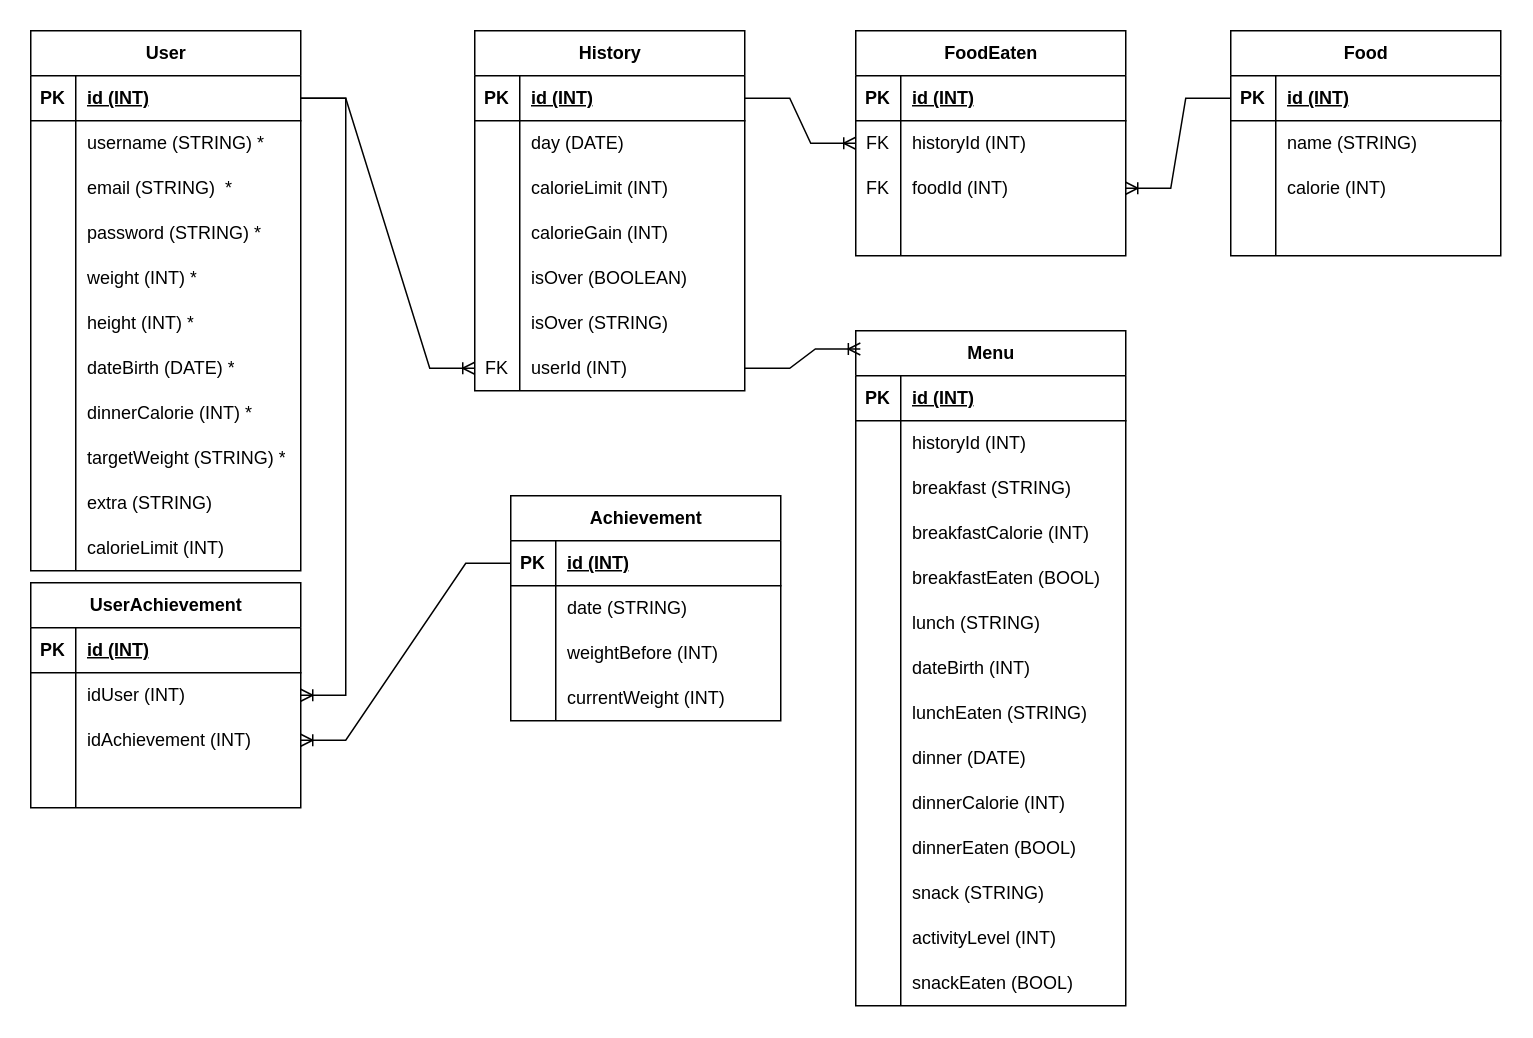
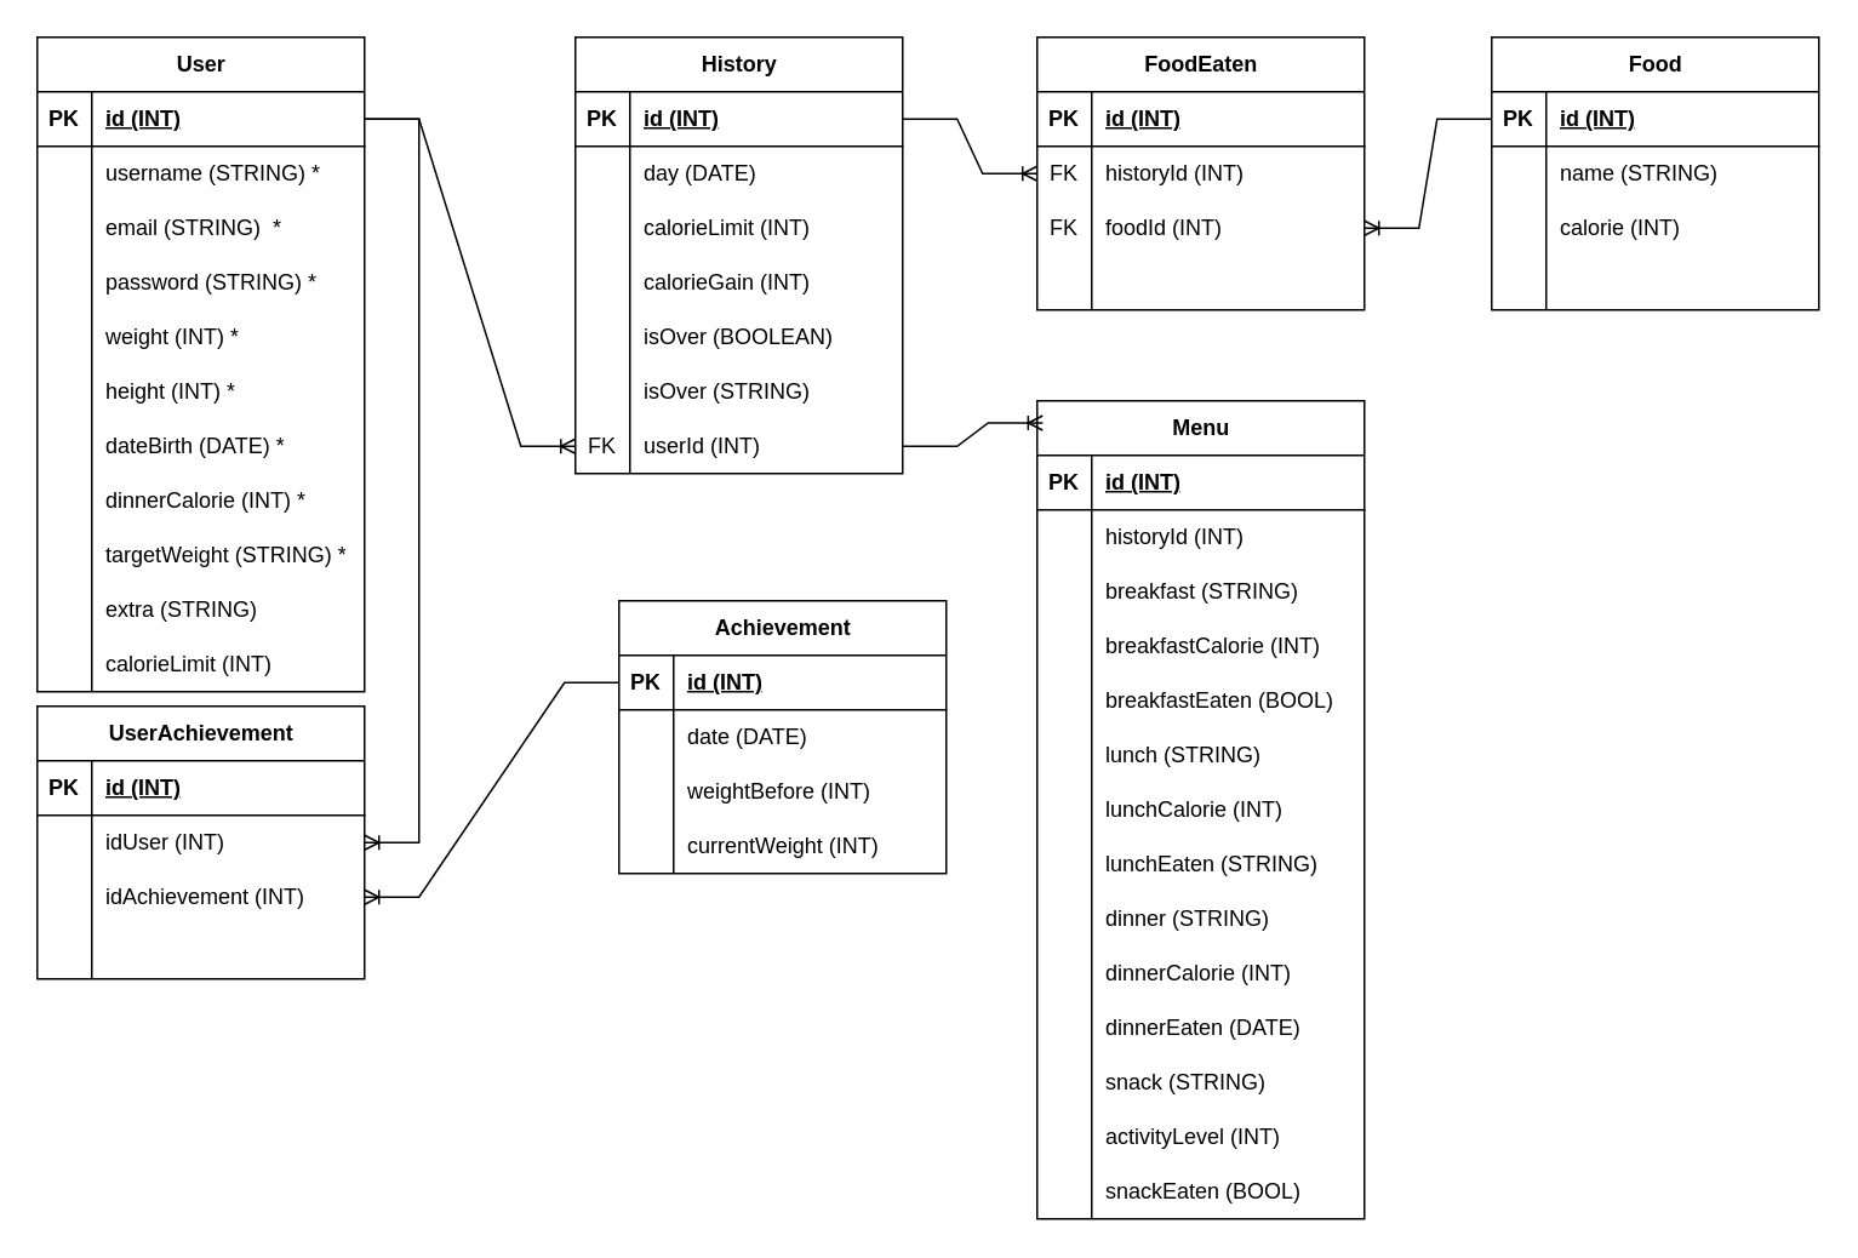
- <mxCell id="106" value="date (STRING)" style="shape=partialRectangle;connectable=0;fillColor=none;top=0;left=0;bottom=0;right=0;align=left;spacingLeft=6;overflow=hidden;whiteSpace=wrap;html=1;" parent="104" vertex="1"><mxGeometry x="30" width="150" height="30" as="geometry"><mxRectangle width="150" height="30" as="alternateBounds" /></mxGeometry></mxCell>
+ <mxCell id="106" value="date (DATE)" style="shape=partialRectangle;connectable=0;fillColor=none;top=0;left=0;bottom=0;right=0;align=left;spacingLeft=6;overflow=hidden;whiteSpace=wrap;html=1;" parent="104" vertex="1"><mxGeometry x="30" width="150" height="30" as="geometry"><mxRectangle width="150" height="30" as="alternateBounds" /></mxGeometry></mxCell>
- <mxCell id="136" value="dateBirth (INT)" style="shape=partialRectangle;connectable=0;fillColor=none;top=0;left=0;bottom=0;right=0;align=left;spacingLeft=6;overflow=hidden;whiteSpace=wrap;html=1;" parent="134" vertex="1"><mxGeometry x="30" width="150" height="30" as="geometry"><mxRectangle width="150" height="30" as="alternateBounds" /></mxGeometry></mxCell>
+ <mxCell id="136" value="lunchCalorie (INT)" style="shape=partialRectangle;connectable=0;fillColor=none;top=0;left=0;bottom=0;right=0;align=left;spacingLeft=6;overflow=hidden;whiteSpace=wrap;html=1;" parent="134" vertex="1"><mxGeometry x="30" width="150" height="30" as="geometry"><mxRectangle width="150" height="30" as="alternateBounds" /></mxGeometry></mxCell>
- <mxCell id="142" value="dinner (DATE)" style="shape=partialRectangle;connectable=0;fillColor=none;top=0;left=0;bottom=0;right=0;align=left;spacingLeft=6;overflow=hidden;whiteSpace=wrap;html=1;" parent="140" vertex="1"><mxGeometry x="30" width="150" height="30" as="geometry"><mxRectangle width="150" height="30" as="alternateBounds" /></mxGeometry></mxCell>
+ <mxCell id="142" value="dinner (STRING)" style="shape=partialRectangle;connectable=0;fillColor=none;top=0;left=0;bottom=0;right=0;align=left;spacingLeft=6;overflow=hidden;whiteSpace=wrap;html=1;" parent="140" vertex="1"><mxGeometry x="30" width="150" height="30" as="geometry"><mxRectangle width="150" height="30" as="alternateBounds" /></mxGeometry></mxCell>
- <mxCell id="148" value="dinnerEaten (BOOL)" style="shape=partialRectangle;connectable=0;fillColor=none;top=0;left=0;bottom=0;right=0;align=left;spacingLeft=6;overflow=hidden;whiteSpace=wrap;html=1;" parent="146" vertex="1"><mxGeometry x="30" width="150" height="30" as="geometry"><mxRectangle width="150" height="30" as="alternateBounds" /></mxGeometry></mxCell>
+ <mxCell id="148" value="dinnerEaten (DATE)" style="shape=partialRectangle;connectable=0;fillColor=none;top=0;left=0;bottom=0;right=0;align=left;spacingLeft=6;overflow=hidden;whiteSpace=wrap;html=1;" parent="146" vertex="1"><mxGeometry x="30" width="150" height="30" as="geometry"><mxRectangle width="150" height="30" as="alternateBounds" /></mxGeometry></mxCell>
